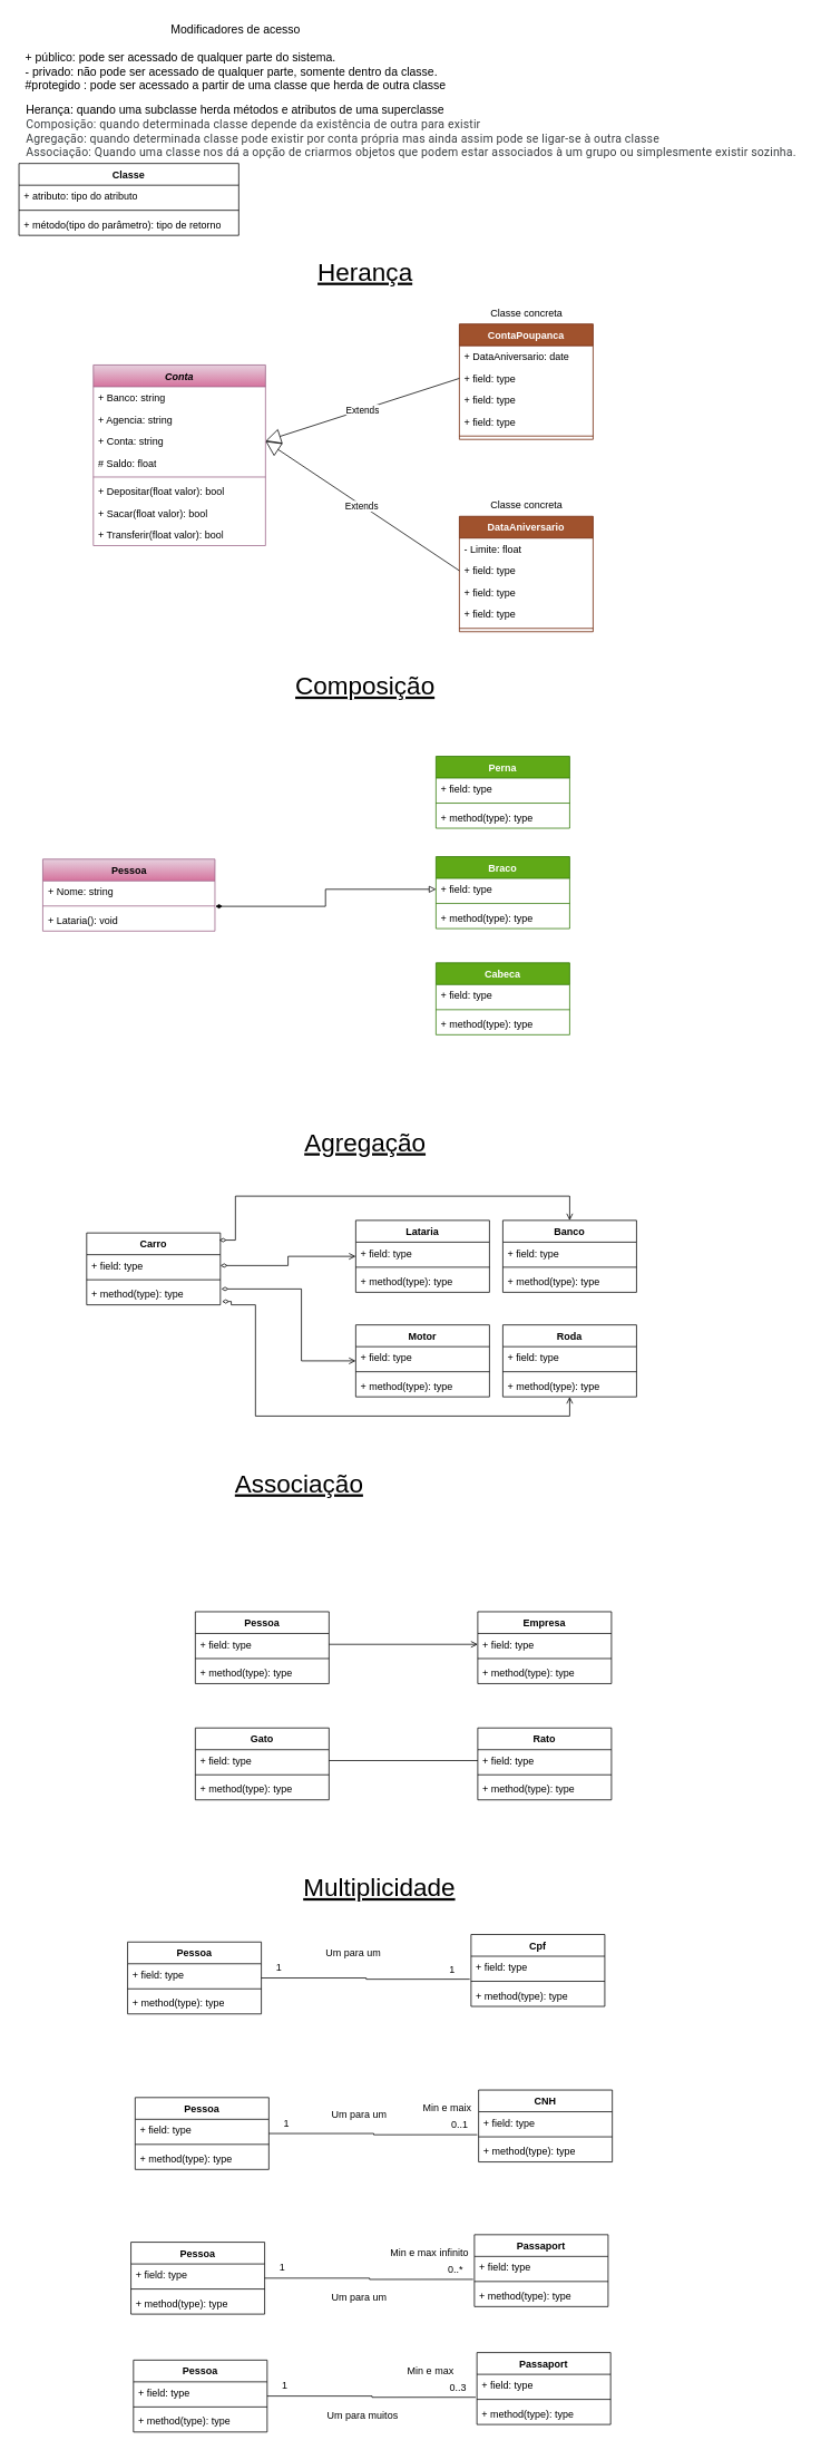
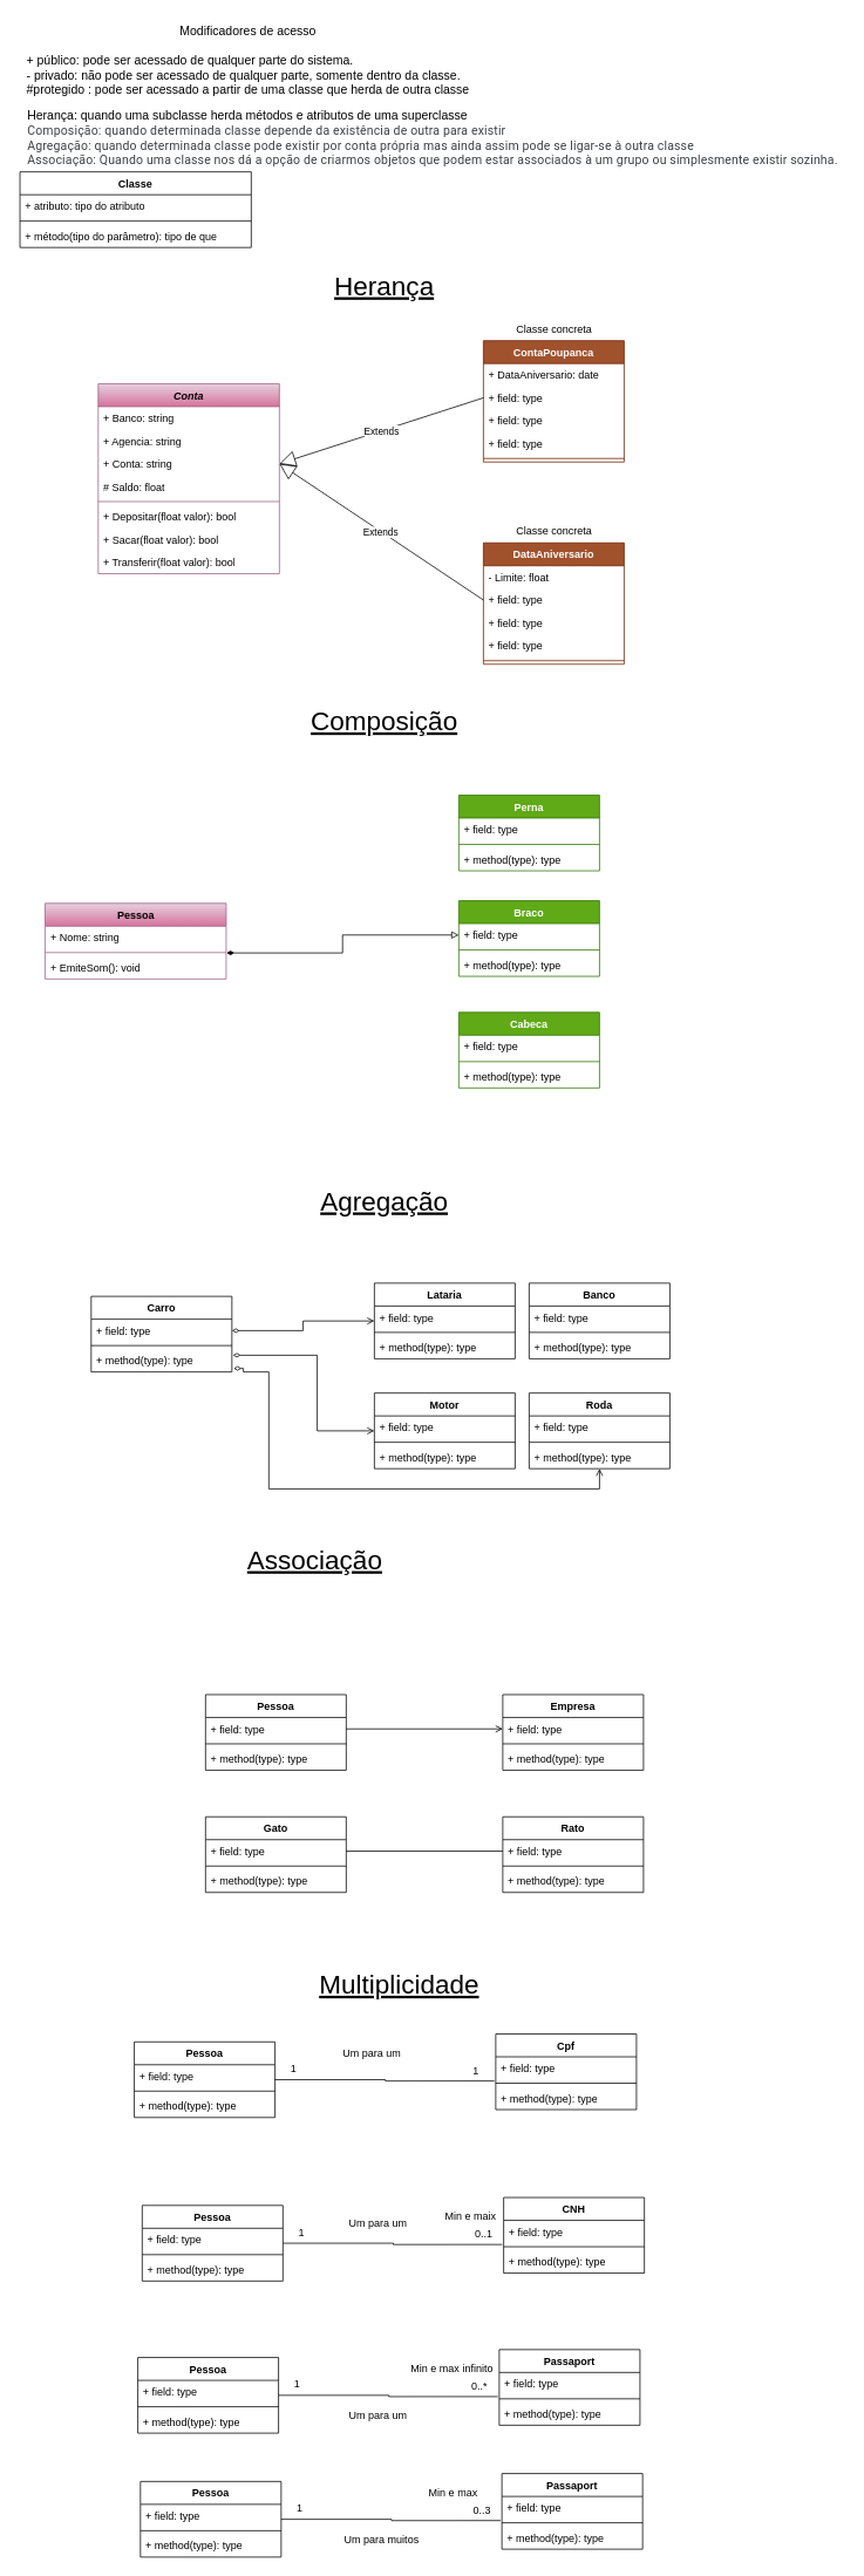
- <mxCell id="7" value="+ método(tipo do parâmetro): tipo de retorno" style="text;strokeColor=none;fillColor=none;align=left;verticalAlign=top;spacingLeft=4;spacingRight=4;overflow=hidden;rotatable=0;points=[[0,0.5],[1,0.5]];portConstraint=eastwest;whiteSpace=wrap;html=1;" parent="4" vertex="1"><mxGeometry y="60" width="263" height="26" as="geometry" /></mxCell>
+ <mxCell id="7" value="+ método(tipo do parâmetro): tipo de que" style="text;strokeColor=none;fillColor=none;align=left;verticalAlign=top;spacingLeft=4;spacingRight=4;overflow=hidden;rotatable=0;points=[[0,0.5],[1,0.5]];portConstraint=eastwest;whiteSpace=wrap;html=1;" parent="4" vertex="1"><mxGeometry y="60" width="263" height="26" as="geometry" /></mxCell>
- <mxCell id="38" value="+ Lataria(): void" style="text;strokeColor=none;fillColor=none;align=left;verticalAlign=top;spacingLeft=4;spacingRight=4;overflow=hidden;rotatable=0;points=[[0,0.5],[1,0.5]];portConstraint=eastwest;whiteSpace=wrap;html=1;" vertex="1" parent="35"><mxGeometry y="60" width="206" height="26" as="geometry" /></mxCell>
+ <mxCell id="38" value="+ EmiteSom(): void" style="text;strokeColor=none;fillColor=none;align=left;verticalAlign=top;spacingLeft=4;spacingRight=4;overflow=hidden;rotatable=0;points=[[0,0.5],[1,0.5]];portConstraint=eastwest;whiteSpace=wrap;html=1;" vertex="1" parent="35"><mxGeometry y="60" width="206" height="26" as="geometry" /></mxCell>
- <mxCell id="62" style="edgeStyle=orthogonalEdgeStyle;rounded=0;orthogonalLoop=1;jettySize=auto;html=1;entryX=0.992;entryY=0.1;entryDx=0;entryDy=0;entryPerimeter=0;endArrow=diamondThin;endFill=0;startArrow=open;startFill=0;" edge="1" parent="1" source="63" target="53"><mxGeometry relative="1" as="geometry"><Array as="points"><mxPoint x="681" y="1430" /><mxPoint x="281" y="1430" /><mxPoint x="281" y="1483" /></Array></mxGeometry></mxCell>
